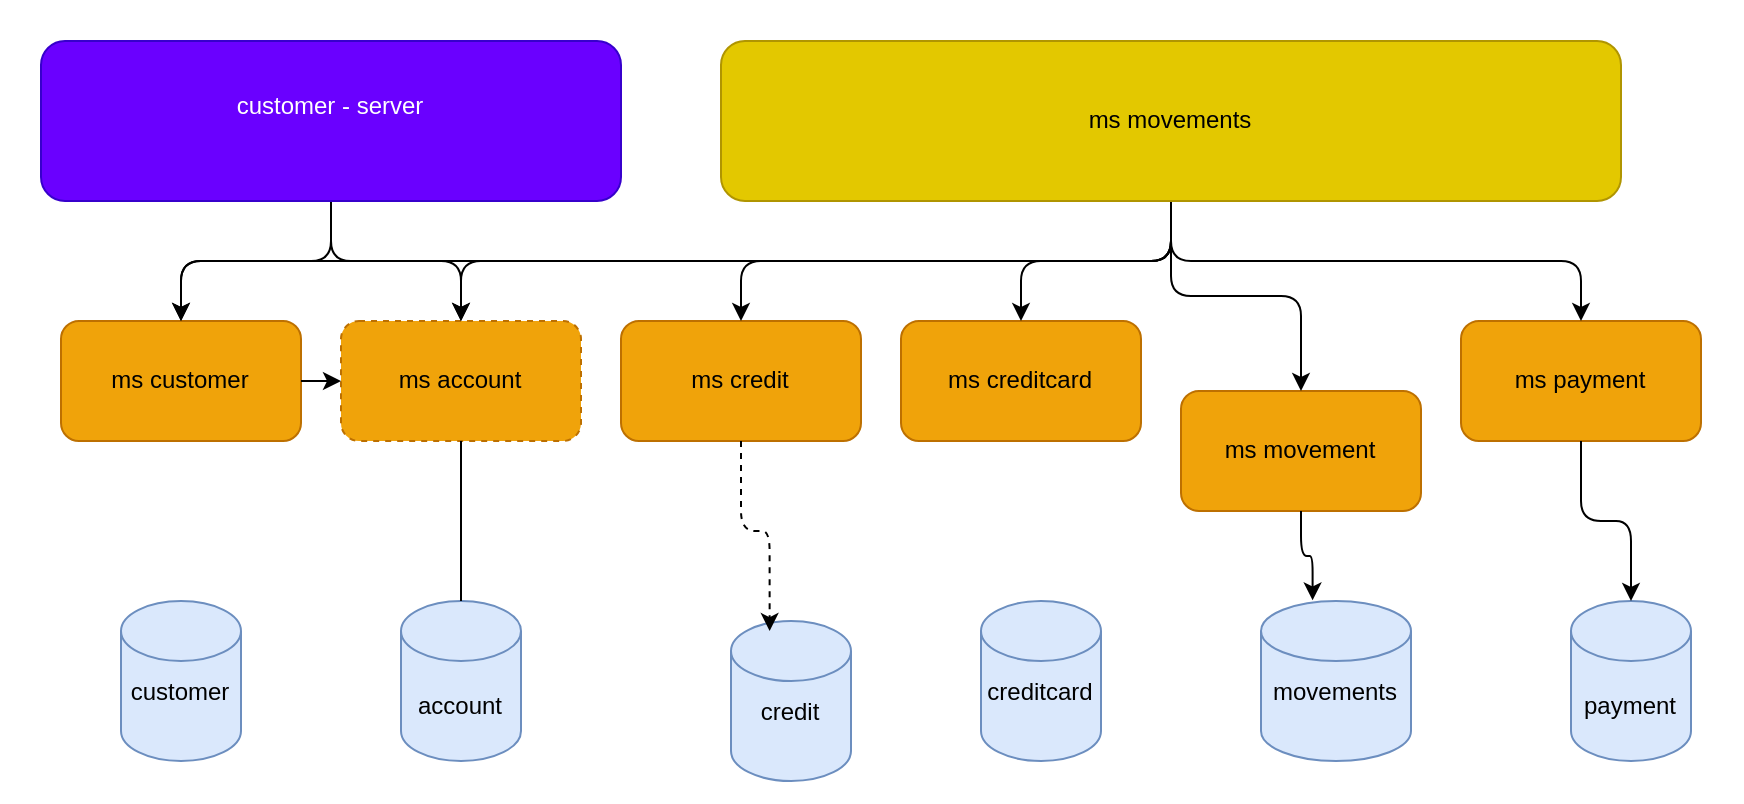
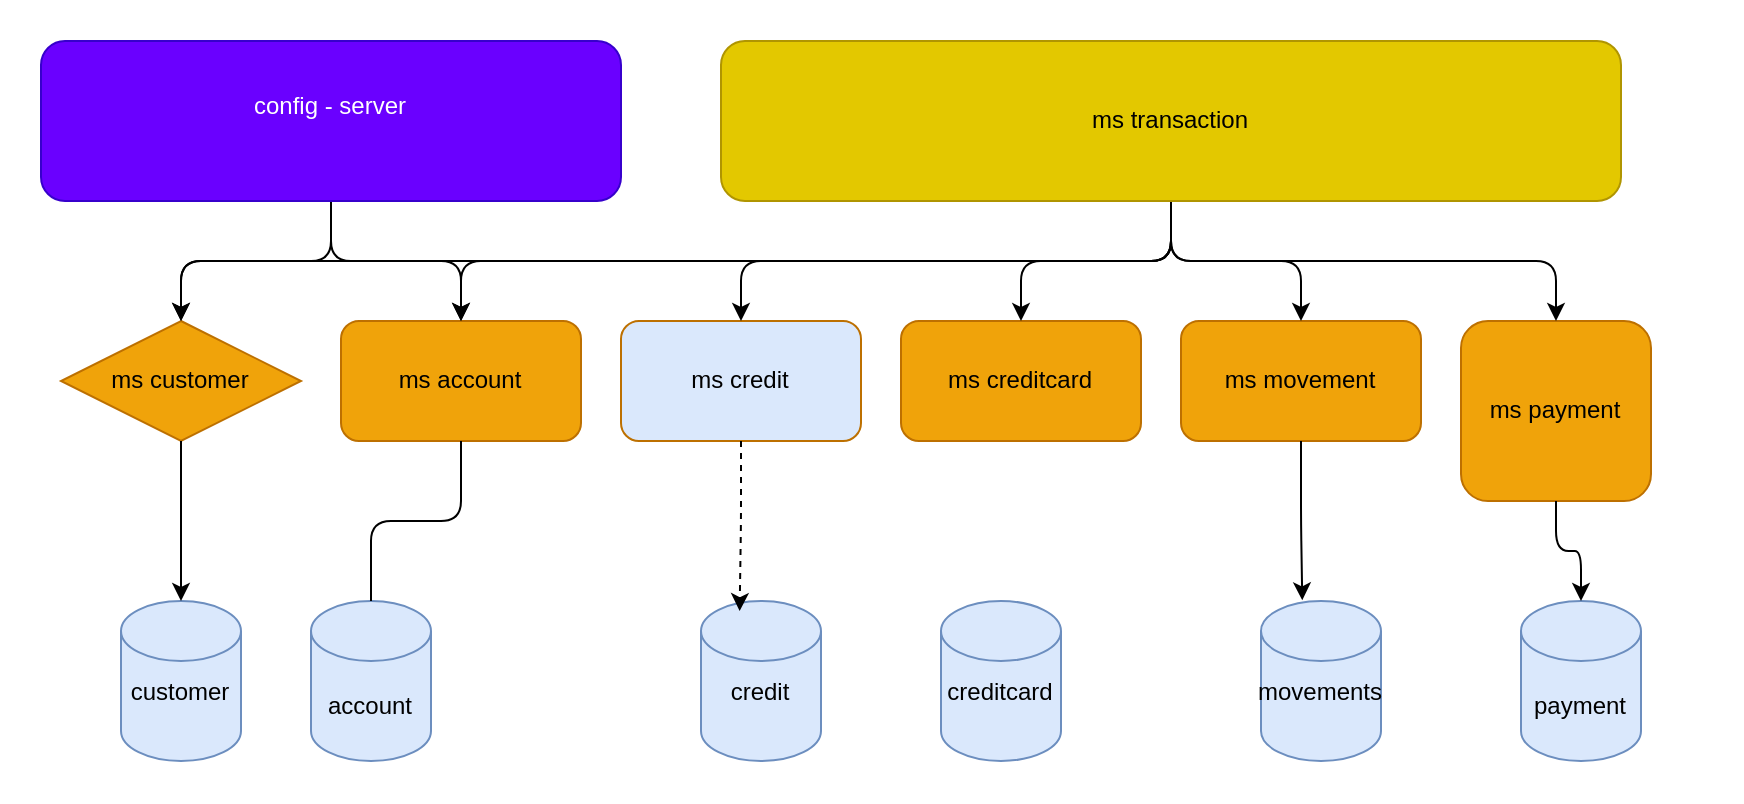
- <mxCell id="28" value="customer - server&lt;div&gt;&lt;br&gt;&lt;/div&gt;" style="rounded=1;whiteSpace=wrap;html=1;fillColor=#6a00ff;fontColor=#ffffff;strokeColor=#3700CC;" vertex="1" parent="1"><mxGeometry x="20" width="290" height="80" as="geometry" y="20" /></mxCell>
+ <mxCell id="28" value="config - server&lt;div&gt;&lt;br&gt;&lt;/div&gt;" style="rounded=1;whiteSpace=wrap;html=1;fillColor=#6a00ff;fontColor=#ffffff;strokeColor=#3700CC;" vertex="1" parent="1"><mxGeometry x="20" width="290" height="80" as="geometry" y="20" /></mxCell>
- <mxCell id="20" value="ms movements" style="rounded=1;whiteSpace=wrap;html=1;fillColor=#e3c800;fontColor=#000000;strokeColor=#B09500;" vertex="1" parent="1"><mxGeometry x="360" width="450" height="80" as="geometry" y="20" /></mxCell>
+ <mxCell id="20" value="ms transaction" style="rounded=1;whiteSpace=wrap;html=1;fillColor=#e3c800;fontColor=#000000;strokeColor=#B09500;" vertex="1" parent="1"><mxGeometry x="360" width="450" height="80" as="geometry" y="20" /></mxCell>
- <mxCell id="8" value="ms customer" style="rounded=1;whiteSpace=wrap;html=1;fillColor=#f0a30a;fontColor=#000000;strokeColor=#BD7000;" vertex="1" parent="1"><mxGeometry x="30" y="160" width="120" height="60" as="geometry" /></mxCell>
+ <mxCell id="8" value="ms customer" style="rhombus;whiteSpace=wrap;html=1;fillColor=#f0a30a;fontColor=#000000;strokeColor=#BD7000;" vertex="1" parent="1"><mxGeometry x="30" y="160" width="120" height="60" as="geometry" /></mxCell>
- <mxCell id="21" style="edgeStyle=orthogonalEdgeStyle;rounded=1;orthogonalLoop=1;jettySize=auto;html=1;" edge="1" parent="1" source="8" target="9"><mxGeometry relative="1" as="geometry" /></mxCell>
+ <mxCell id="21" style="edgeStyle=orthogonalEdgeStyle;rounded=1;orthogonalLoop=1;jettySize=auto;html=1;entryX=0.5;entryY=0;entryDx=0;entryDy=0;entryPerimeter=0;" edge="1" parent="1" source="8" target="2"><mxGeometry relative="1" as="geometry" /></mxCell>
- <mxCell id="9" value="ms account" style="rounded=1;whiteSpace=wrap;html=1;fillColor=#f0a30a;fontColor=#000000;strokeColor=#BD7000;dashed=1;" vertex="1" parent="1"><mxGeometry x="170" y="160" width="120" height="60" as="geometry" /></mxCell>
+ <mxCell id="9" value="ms account" style="rounded=1;whiteSpace=wrap;html=1;fillColor=#f0a30a;fontColor=#000000;strokeColor=#BD7000;" vertex="1" parent="1"><mxGeometry x="170" y="160" width="120" height="60" as="geometry" /></mxCell>
- <mxCell id="10" value="ms credit" style="rounded=1;whiteSpace=wrap;html=1;fillColor=#f0a30a;fontColor=#000000;strokeColor=#BD7000;" vertex="1" parent="1"><mxGeometry x="310" y="160" width="120" height="60" as="geometry" /></mxCell>
+ <mxCell id="10" value="ms credit" style="rounded=1;whiteSpace=wrap;html=1;fillColor=#dae8fc;fontColor=#000000;strokeColor=#BD7000;" vertex="1" parent="1"><mxGeometry x="310" y="160" width="120" height="60" as="geometry" /></mxCell>
- <mxCell id="13" value="ms payment" style="rounded=1;whiteSpace=wrap;html=1;fillColor=#f0a30a;fontColor=#000000;strokeColor=#BD7000;" vertex="1" parent="1"><mxGeometry x="730" y="160" width="120" height="60" as="geometry" /></mxCell>
+ <mxCell id="13" value="ms payment" style="rounded=1;whiteSpace=wrap;html=1;fillColor=#f0a30a;fontColor=#000000;strokeColor=#BD7000;" vertex="1" parent="1"><mxGeometry x="730" y="160" width="95" height="90" as="geometry" /></mxCell>
- <mxCell id="12" value="ms movement" style="rounded=1;whiteSpace=wrap;html=1;fillColor=#f0a30a;fontColor=#000000;strokeColor=#BD7000;" vertex="1" parent="1"><mxGeometry x="590" y="195" width="120" height="60" as="geometry" /></mxCell>
+ <mxCell id="12" value="ms movement" style="rounded=1;whiteSpace=wrap;html=1;fillColor=#f0a30a;fontColor=#000000;strokeColor=#BD7000;" vertex="1" parent="1"><mxGeometry x="590" y="160" width="120" height="60" as="geometry" /></mxCell>
- <mxCell id="3" value="account" style="shape=cylinder3;whiteSpace=wrap;html=1;boundedLbl=1;backgroundOutline=1;size=15;rounded=1;fillColor=#dae8fc;strokeColor=#6c8ebf;" vertex="1" parent="1"><mxGeometry x="200" y="300" width="60" height="80" as="geometry" /></mxCell>
+ <mxCell id="3" value="account" style="shape=cylinder3;whiteSpace=wrap;html=1;boundedLbl=1;backgroundOutline=1;size=15;rounded=1;fillColor=#dae8fc;strokeColor=#6c8ebf;" vertex="1" parent="1"><mxGeometry x="155" y="300" width="60" height="80" as="geometry" /></mxCell>
- <mxCell id="5" value="creditcard&lt;div&gt;&lt;br&gt;&lt;/div&gt;" style="shape=cylinder3;whiteSpace=wrap;html=1;boundedLbl=1;backgroundOutline=1;size=15;rounded=1;fillColor=#dae8fc;strokeColor=#6c8ebf;" vertex="1" parent="1"><mxGeometry x="490" y="300" width="60" height="80" as="geometry" /></mxCell>
+ <mxCell id="5" value="creditcard&lt;div&gt;&lt;br&gt;&lt;/div&gt;" style="shape=cylinder3;whiteSpace=wrap;html=1;boundedLbl=1;backgroundOutline=1;size=15;rounded=1;fillColor=#dae8fc;strokeColor=#6c8ebf;" vertex="1" parent="1"><mxGeometry x="470" y="300" width="60" height="80" as="geometry" /></mxCell>
- <mxCell id="6" value="movements&lt;div&gt;&lt;br&gt;&lt;/div&gt;" style="shape=cylinder3;whiteSpace=wrap;html=1;boundedLbl=1;backgroundOutline=1;size=15;rounded=1;fillColor=#dae8fc;strokeColor=#6c8ebf;" vertex="1" parent="1"><mxGeometry x="630" y="300" width="75" height="80" as="geometry" /></mxCell>
+ <mxCell id="6" value="movements&lt;div&gt;&lt;br&gt;&lt;/div&gt;" style="shape=cylinder3;whiteSpace=wrap;html=1;boundedLbl=1;backgroundOutline=1;size=15;rounded=1;fillColor=#dae8fc;strokeColor=#6c8ebf;" vertex="1" parent="1"><mxGeometry x="630" y="300" width="60" height="80" as="geometry" /></mxCell>
- <mxCell id="7" value="payment" style="shape=cylinder3;whiteSpace=wrap;html=1;boundedLbl=1;backgroundOutline=1;size=15;rounded=1;fillColor=#dae8fc;strokeColor=#6c8ebf;" vertex="1" parent="1"><mxGeometry x="785" y="300" width="60" height="80" as="geometry" /></mxCell>
+ <mxCell id="7" value="payment" style="shape=cylinder3;whiteSpace=wrap;html=1;boundedLbl=1;backgroundOutline=1;size=15;rounded=1;fillColor=#dae8fc;strokeColor=#6c8ebf;" vertex="1" parent="1"><mxGeometry x="760" y="300" width="60" height="80" as="geometry" /></mxCell>
- <mxCell id="4" value="credit&lt;div&gt;&lt;br&gt;&lt;/div&gt;" style="shape=cylinder3;whiteSpace=wrap;html=1;boundedLbl=1;backgroundOutline=1;size=15;rounded=1;fillColor=#dae8fc;strokeColor=#6c8ebf;" vertex="1" parent="1"><mxGeometry x="365" y="310" width="60" height="80" as="geometry" /></mxCell>
+ <mxCell id="4" value="credit&lt;div&gt;&lt;br&gt;&lt;/div&gt;" style="shape=cylinder3;whiteSpace=wrap;html=1;boundedLbl=1;backgroundOutline=1;size=15;rounded=1;fillColor=#dae8fc;strokeColor=#6c8ebf;" vertex="1" parent="1"><mxGeometry x="350" y="300" width="60" height="80" as="geometry" /></mxCell>
